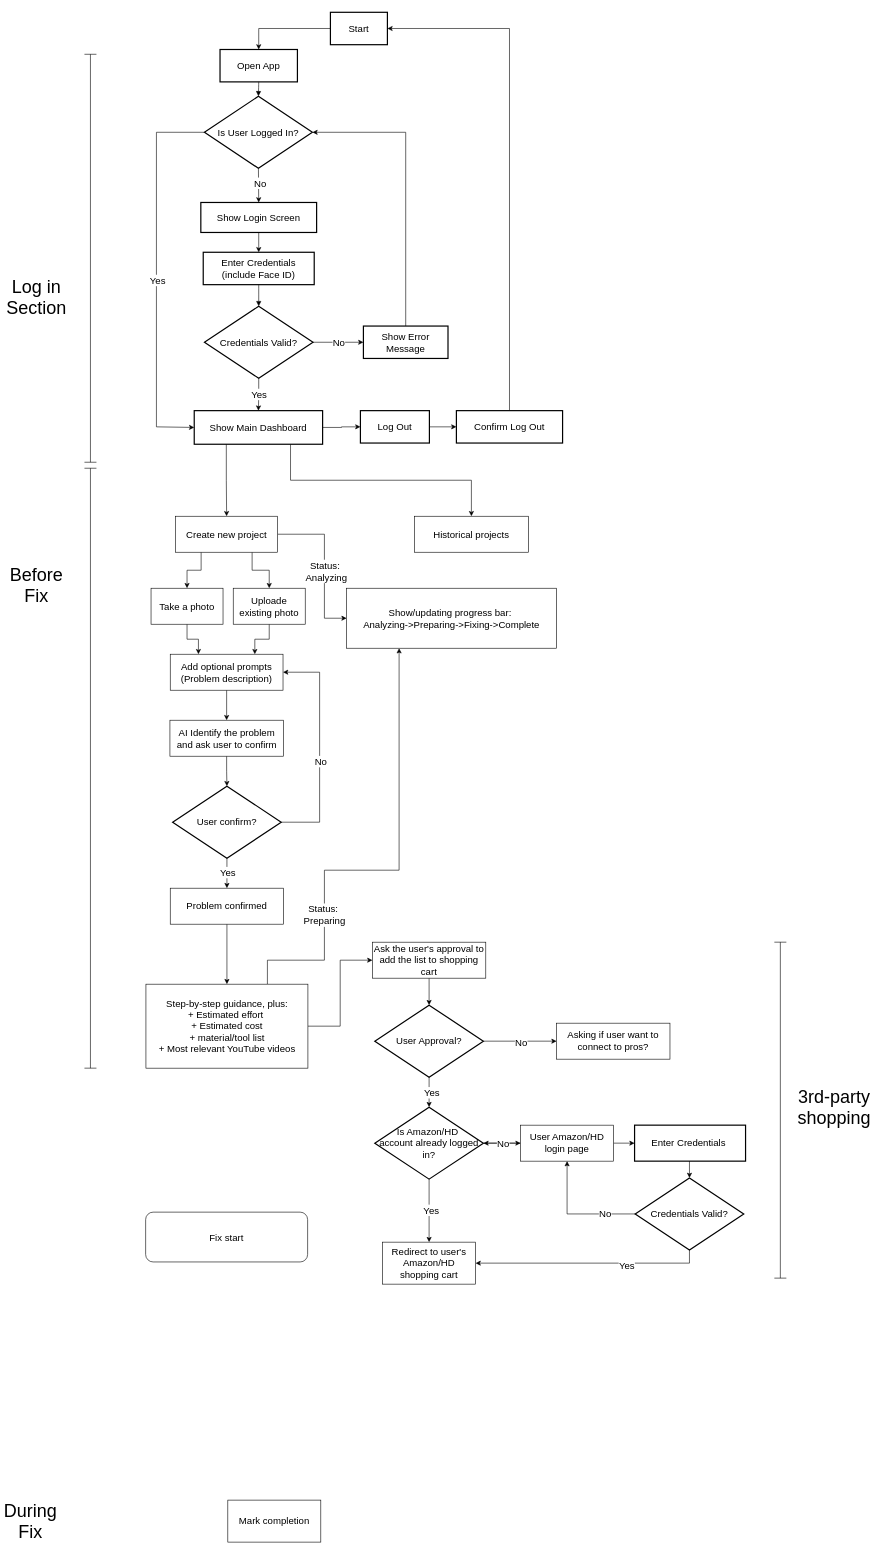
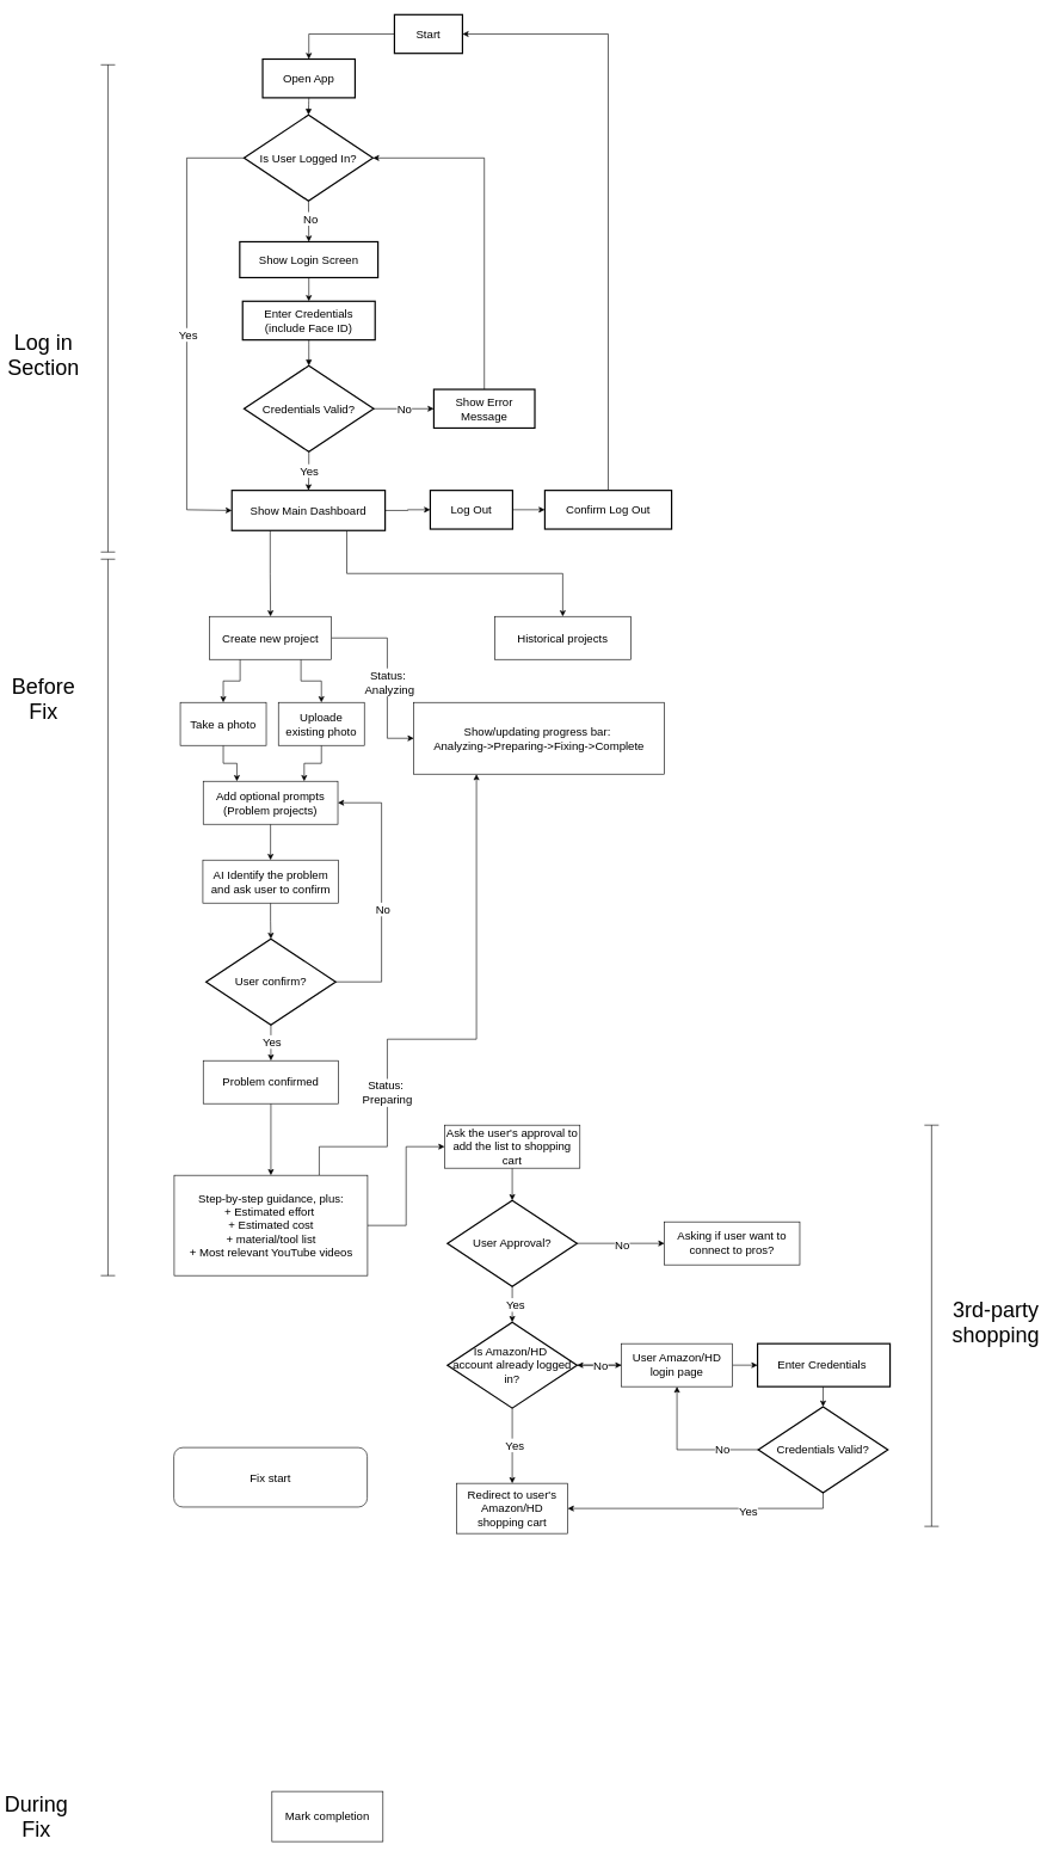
- <mxCell id="45" value="Add optional prompts (Problem description)" style="rounded=0;whiteSpace=wrap;html=1;fontSize=16;" parent="1" vertex="1"><mxGeometry x="283" y="1090" width="188" height="60" as="geometry" /></mxCell>
+ <mxCell id="45" value="Add optional prompts (Problem projects)" style="rounded=0;whiteSpace=wrap;html=1;fontSize=16;" parent="1" vertex="1"><mxGeometry x="283" y="1090" width="188" height="60" as="geometry" /></mxCell>
